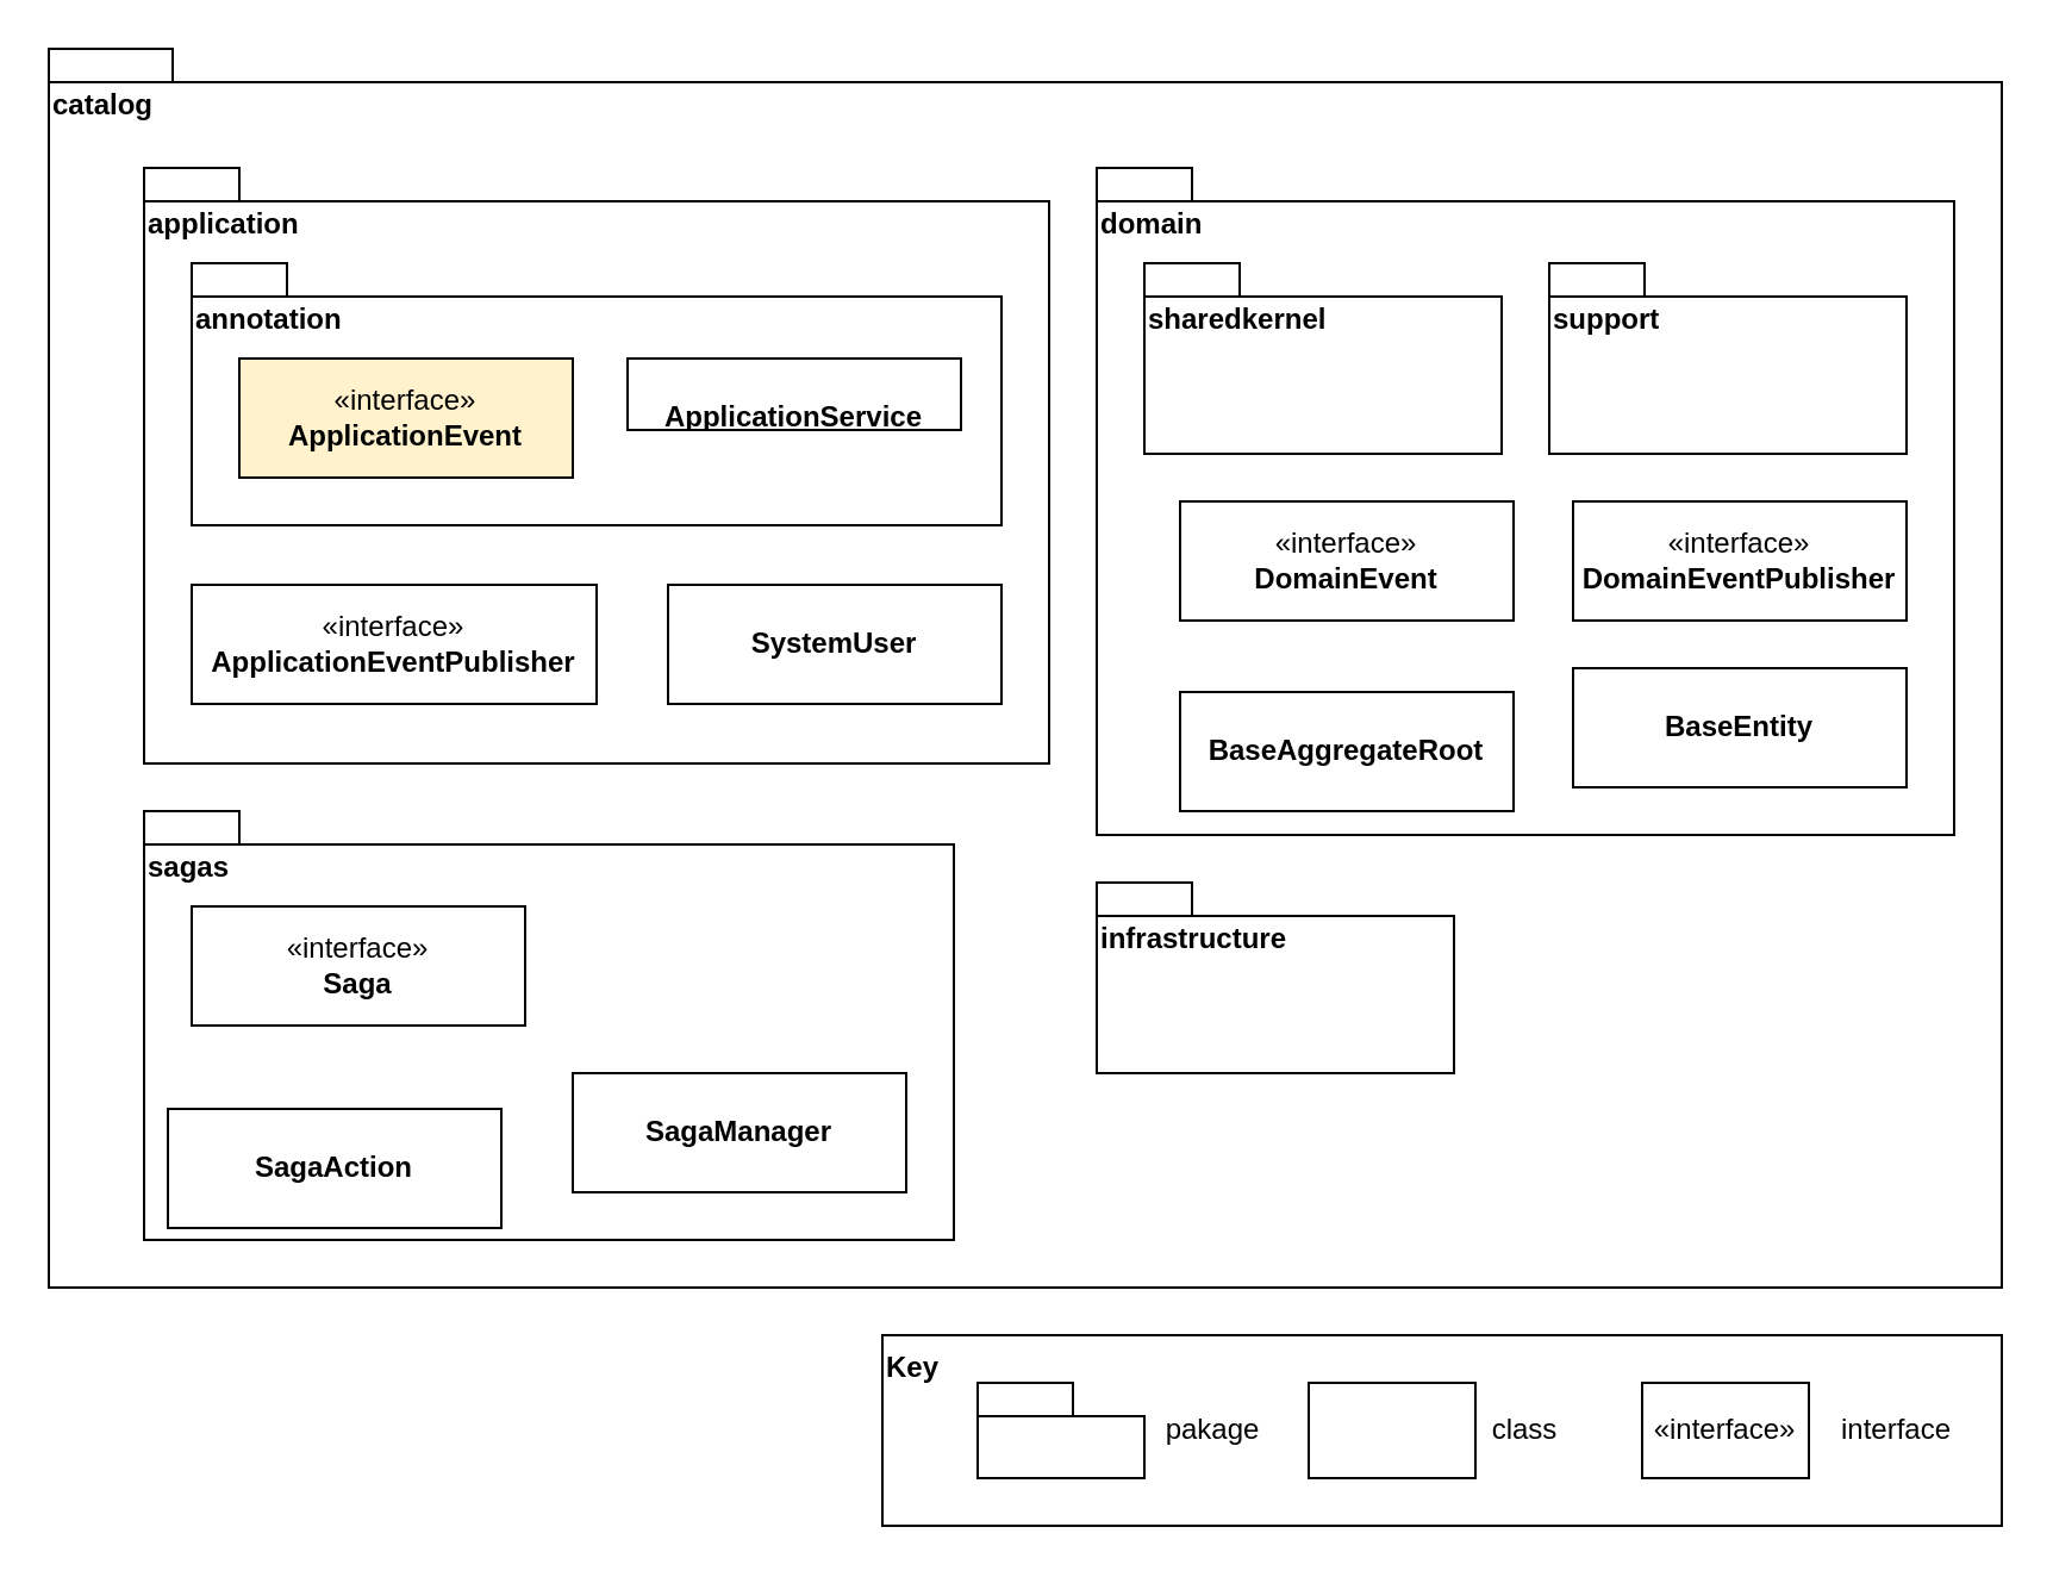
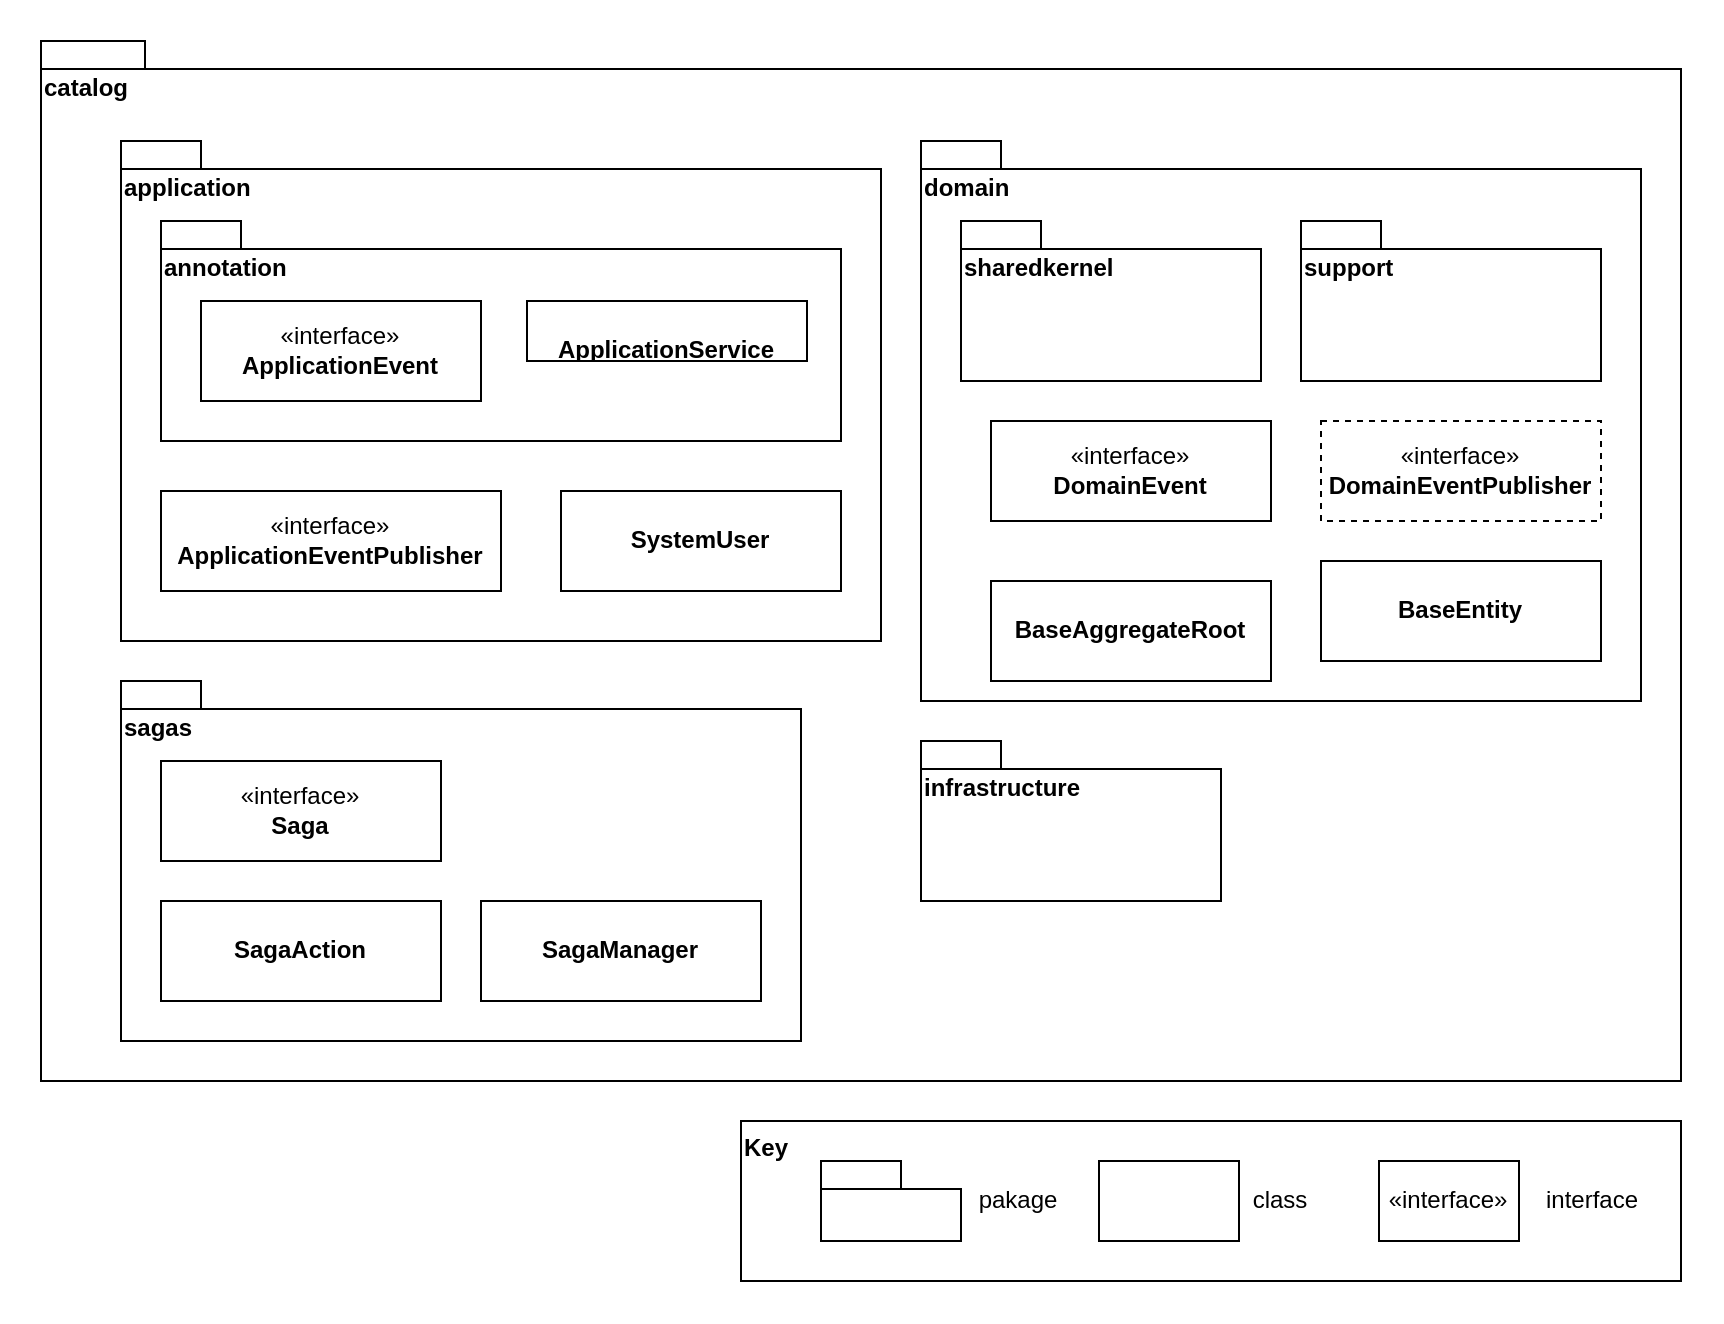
- <mxCell id="7" value="«interface»&lt;br&gt;&lt;b class=&quot;fr-fix-d86f9b94&quot;&gt;ApplicationEvent&lt;/b&gt;" style="html=1;whiteSpace=wrap;fillColor=#fff2cc;" parent="3" vertex="1"><mxGeometry x="40" y="80" width="140" height="50" as="geometry" /></mxCell>
+ <mxCell id="7" value="«interface»&lt;br&gt;&lt;b class=&quot;fr-fix-d86f9b94&quot;&gt;ApplicationEvent&lt;/b&gt;" style="html=1;whiteSpace=wrap;" parent="3" vertex="1"><mxGeometry x="40" y="80" width="140" height="50" as="geometry" /></mxCell>
- <mxCell id="15" value="«interface»&lt;br&gt;&lt;b class=&quot;fr-fix-d86f9b94&quot;&gt;DomainEventPublisher&lt;/b&gt;" style="html=1;whiteSpace=wrap;" parent="1" vertex="1"><mxGeometry x="660" y="210" width="140" height="50" as="geometry" /></mxCell>
+ <mxCell id="15" value="«interface»&lt;br&gt;&lt;b class=&quot;fr-fix-d86f9b94&quot;&gt;DomainEventPublisher&lt;/b&gt;" style="html=1;whiteSpace=wrap;dashed=1;" parent="1" vertex="1"><mxGeometry x="660" y="210" width="140" height="50" as="geometry" /></mxCell>
- <mxCell id="21" value="&lt;p style=&quot;margin:0px;margin-top:4px;text-align:center;&quot;&gt;&lt;br&gt;&lt;span style=&quot;-webkit-text-stroke: 0px rgba(0, 0, 0, 0);&quot;&gt;&lt;b class=&quot;fr-fix-d86f9b94&quot;&gt;SagaAction&lt;/b&gt;&lt;/span&gt;&lt;/p&gt;" style="verticalAlign=top;align=left;overflow=fill;fontSize=12;fontFamily=Helvetica;html=1;whiteSpace=wrap;" parent="18" vertex="1"><mxGeometry x="10" y="125" width="140" height="50" as="geometry" /></mxCell>
+ <mxCell id="21" value="&lt;p style=&quot;margin:0px;margin-top:4px;text-align:center;&quot;&gt;&lt;br&gt;&lt;span style=&quot;-webkit-text-stroke: 0px rgba(0, 0, 0, 0);&quot;&gt;&lt;b class=&quot;fr-fix-d86f9b94&quot;&gt;SagaAction&lt;/b&gt;&lt;/span&gt;&lt;/p&gt;" style="verticalAlign=top;align=left;overflow=fill;fontSize=12;fontFamily=Helvetica;html=1;whiteSpace=wrap;" parent="18" vertex="1"><mxGeometry x="20" y="110" width="140" height="50" as="geometry" /></mxCell>
